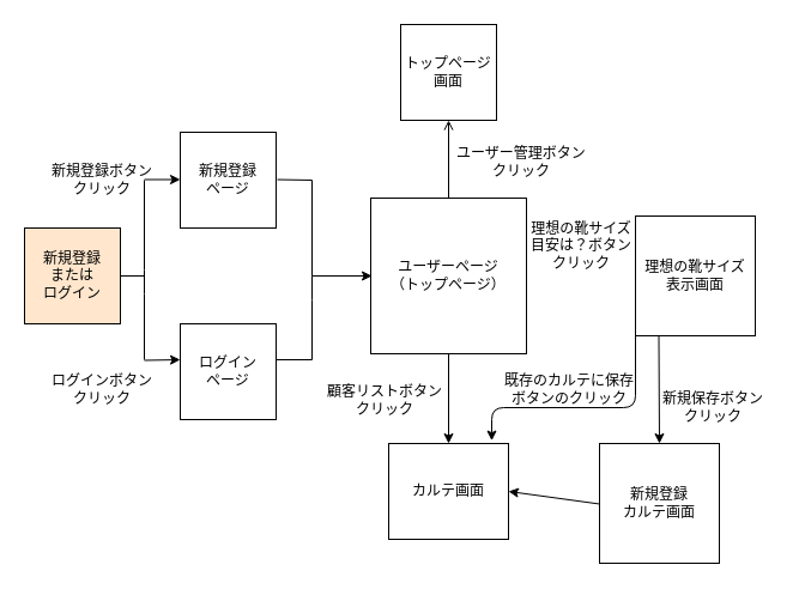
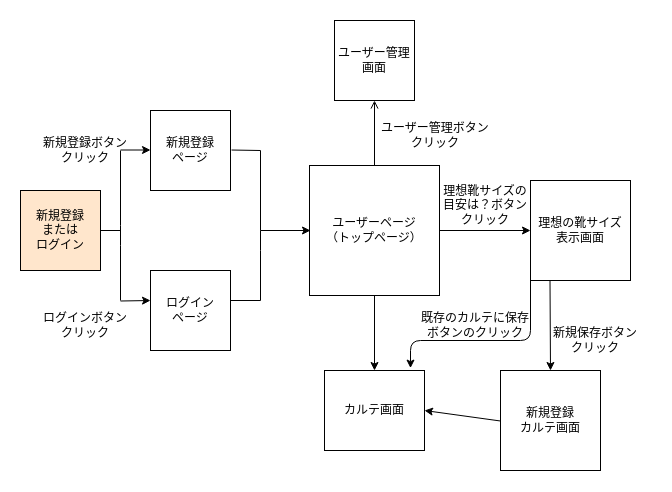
- <mxCell id="7" value="トップページ&lt;br&gt;画面" style="whiteSpace=wrap;html=1;aspect=fixed;" vertex="1" parent="1"><mxGeometry x="334" y="20" width="80" height="80" as="geometry" /></mxCell>
+ <mxCell id="7" value="ユーザー管理&lt;br&gt;画面" style="whiteSpace=wrap;html=1;aspect=fixed;" vertex="1" parent="1"><mxGeometry x="334" y="20" width="80" height="80" as="geometry" /></mxCell>
- <mxCell id="28" value="理想の靴サイズ&lt;br&gt;目安は？ボタン&lt;br&gt;クリック" style="text;html=1;strokeColor=none;fillColor=none;align=center;verticalAlign=middle;whiteSpace=wrap;rounded=0;" vertex="1" parent="1"><mxGeometry x="430" y="190" width="110" height="30" as="geometry" /></mxCell>
+ <mxCell id="28" value="理想靴サイズの&lt;br&gt;目安は？ボタン&lt;br&gt;クリック" style="text;html=1;strokeColor=none;fillColor=none;align=center;verticalAlign=middle;whiteSpace=wrap;rounded=0;" vertex="1" parent="1"><mxGeometry x="430" y="190" width="110" height="30" as="geometry" /></mxCell>
+ <mxCell id="5" value="" style="edgeStyle=none;html=1;" edge="1" parent="1" source="6" target="17"><mxGeometry relative="1" as="geometry" /></mxCell>
- <mxCell id="27" value="顧客リストボタン&lt;br&gt;クリック" style="text;html=1;strokeColor=none;fillColor=none;align=center;verticalAlign=middle;whiteSpace=wrap;rounded=0;" vertex="1" parent="1"><mxGeometry x="266" y="319" width="110" height="30" as="geometry" /></mxCell>
